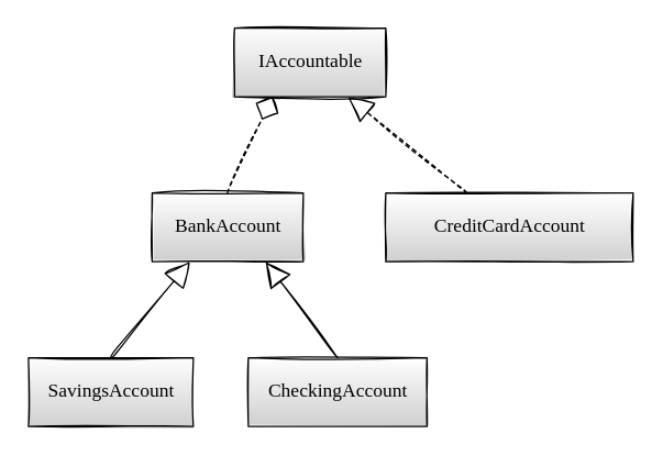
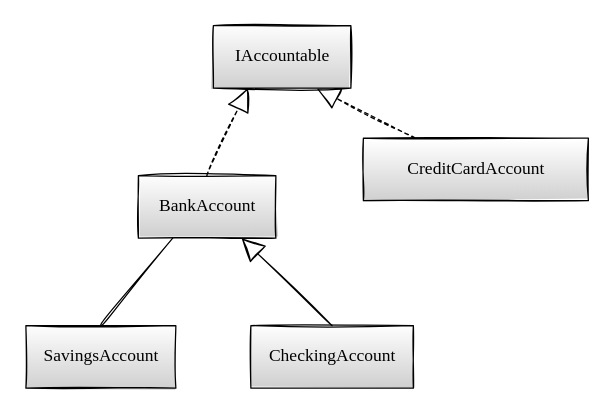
- <mxCell id="10" value="" style="endArrow=diamond;endSize=16;endFill=0;html=1;fontFamily=Comic Sans MS;fontSize=14;entryX=0.25;entryY=1;entryDx=0;entryDy=0;sketch=1;curved=1;exitX=0.5;exitY=0;exitDx=0;exitDy=0;dashed=1;" parent="1" source="2" target="9" edge="1"><mxGeometry x="-0.235" y="4" width="160" relative="1" as="geometry"><mxPoint x="255" y="300" as="sourcePoint" /><mxPoint x="255" y="210" as="targetPoint" /><mxPoint as="offset" /></mxGeometry></mxCell>
+ <mxCell id="10" value="" style="endArrow=block;endSize=16;endFill=0;html=1;fontFamily=Comic Sans MS;fontSize=14;entryX=0.25;entryY=1;entryDx=0;entryDy=0;sketch=1;curved=1;exitX=0.5;exitY=0;exitDx=0;exitDy=0;dashed=1;" parent="1" source="2" target="9" edge="1"><mxGeometry x="-0.235" y="4" width="160" relative="1" as="geometry"><mxPoint x="255" y="300" as="sourcePoint" /><mxPoint x="255" y="210" as="targetPoint" /><mxPoint as="offset" /></mxGeometry></mxCell>
- <mxCell id="5" value="CreditCardAccount" style="html=1;fontFamily=Comic Sans MS;fontSize=14;gradientColor=#CFCFCF;gradientDirection=south;glass=0;shadow=0;sketch=1;" parent="1" vertex="1"><mxGeometry x="280" y="140" width="180" height="50" as="geometry" /></mxCell>
+ <mxCell id="5" value="CreditCardAccount" style="html=1;fontFamily=Comic Sans MS;fontSize=14;gradientColor=#CFCFCF;gradientDirection=south;glass=0;shadow=0;sketch=1;" parent="1" vertex="1"><mxGeometry x="290" y="110" width="180" height="50" as="geometry" /></mxCell>
- <mxCell id="6" value="" style="endArrow=block;endSize=16;endFill=0;html=1;fontFamily=Comic Sans MS;fontSize=14;entryX=0.25;entryY=1;entryDx=0;entryDy=0;exitX=0.5;exitY=0;exitDx=0;exitDy=0;sketch=1;curved=1;" parent="1" source="3" target="2" edge="1"><mxGeometry x="-0.235" y="4" width="160" relative="1" as="geometry"><mxPoint x="-170" y="220" as="sourcePoint" /><mxPoint x="-10" y="220" as="targetPoint" /><mxPoint as="offset" /></mxGeometry></mxCell>
+ <mxCell id="6" value="" style="endArrow=none;endSize=16;endFill=0;html=1;fontFamily=Comic Sans MS;fontSize=14;entryX=0.25;entryY=1;entryDx=0;entryDy=0;exitX=0.5;exitY=0;exitDx=0;exitDy=0;sketch=1;curved=1;" parent="1" source="3" target="2" edge="1"><mxGeometry x="-0.235" y="4" width="160" relative="1" as="geometry"><mxPoint x="-170" y="220" as="sourcePoint" /><mxPoint x="-10" y="220" as="targetPoint" /><mxPoint as="offset" /></mxGeometry></mxCell>
- <mxCell id="4" value="CheckingAccount" style="html=1;fontFamily=Comic Sans MS;fontSize=14;gradientColor=#CFCFCF;gradientDirection=south;glass=0;shadow=0;sketch=1;" parent="1" vertex="1"><mxGeometry x="180" y="260" width="130" height="50" as="geometry" /></mxCell>
+ <mxCell id="4" value="CheckingAccount" style="html=1;fontFamily=Comic Sans MS;fontSize=14;gradientColor=#CFCFCF;gradientDirection=south;glass=0;shadow=0;sketch=1;" parent="1" vertex="1"><mxGeometry x="200" y="260" width="130" height="50" as="geometry" /></mxCell>
